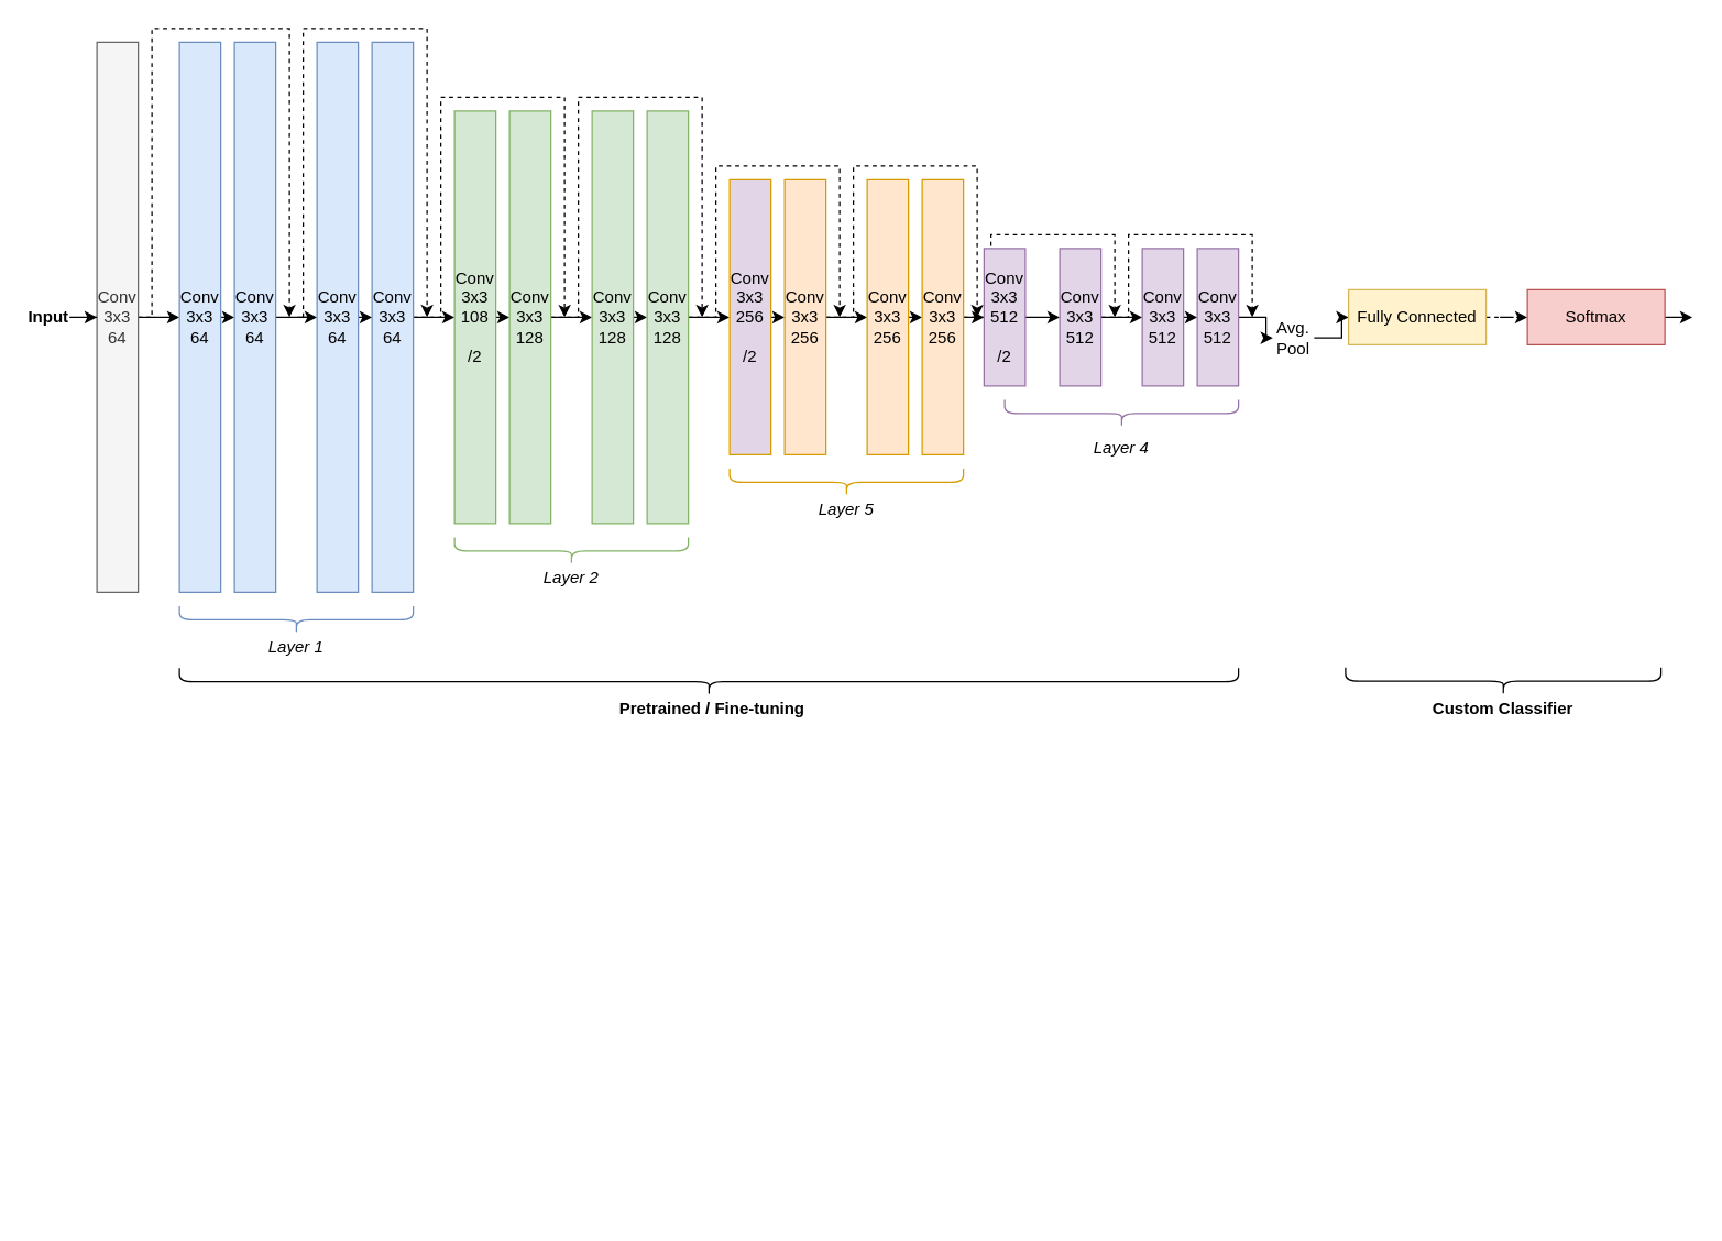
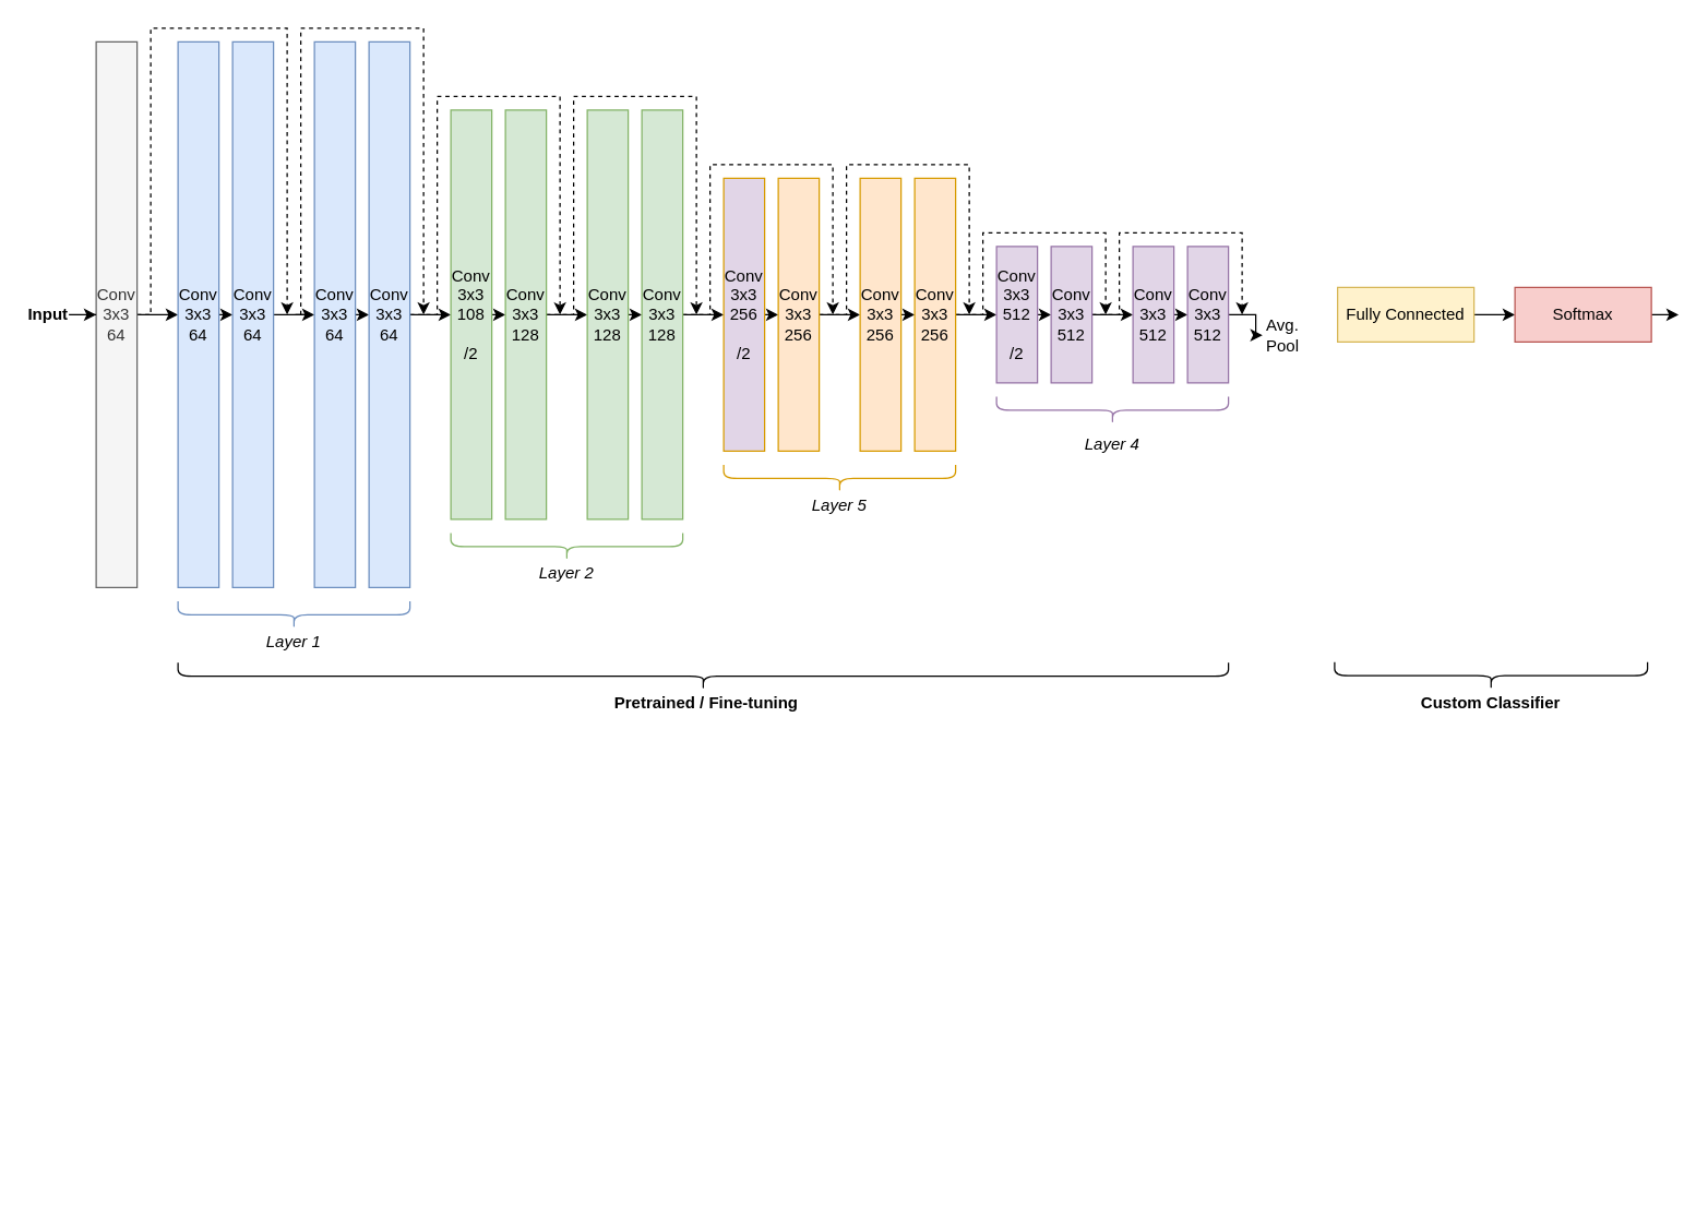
- <mxCell id="38" value="&lt;div&gt;Conv&lt;/div&gt;&lt;div&gt;3x3&lt;/div&gt;&lt;div&gt;512&lt;/div&gt;&lt;div&gt;&lt;br&gt;&lt;/div&gt;&lt;div&gt;/2&lt;/div&gt;" style="rounded=0;whiteSpace=wrap;html=1;fillColor=#e1d5e7;strokeColor=#9673a6;" vertex="1" parent="1"><mxGeometry x="715" y="180" width="30" height="100" as="geometry" /></mxCell>
+ <mxCell id="38" value="&lt;div&gt;Conv&lt;/div&gt;&lt;div&gt;3x3&lt;/div&gt;&lt;div&gt;512&lt;/div&gt;&lt;div&gt;&lt;br&gt;&lt;/div&gt;&lt;div&gt;/2&lt;/div&gt;" style="rounded=0;whiteSpace=wrap;html=1;fillColor=#e1d5e7;strokeColor=#9673a6;" vertex="1" parent="1"><mxGeometry x="730" y="180" width="30" height="100" as="geometry" /></mxCell>
- <mxCell id="48" value="" style="edgeStyle=orthogonalEdgeStyle;rounded=0;orthogonalLoop=1;jettySize=auto;html=1;dashed=1;" edge="1" parent="1" source="49" target="51"><mxGeometry relative="1" as="geometry" /></mxCell>
+ <mxCell id="48" value="" style="edgeStyle=orthogonalEdgeStyle;rounded=0;orthogonalLoop=1;jettySize=auto;html=1;" edge="1" parent="1" source="49" target="51"><mxGeometry relative="1" as="geometry" /></mxCell>
- <mxCell id="46" value="" style="edgeStyle=orthogonalEdgeStyle;rounded=0;orthogonalLoop=1;jettySize=auto;html=1;" edge="1" parent="1" source="47" target="49"><mxGeometry relative="1" as="geometry" /></mxCell>
